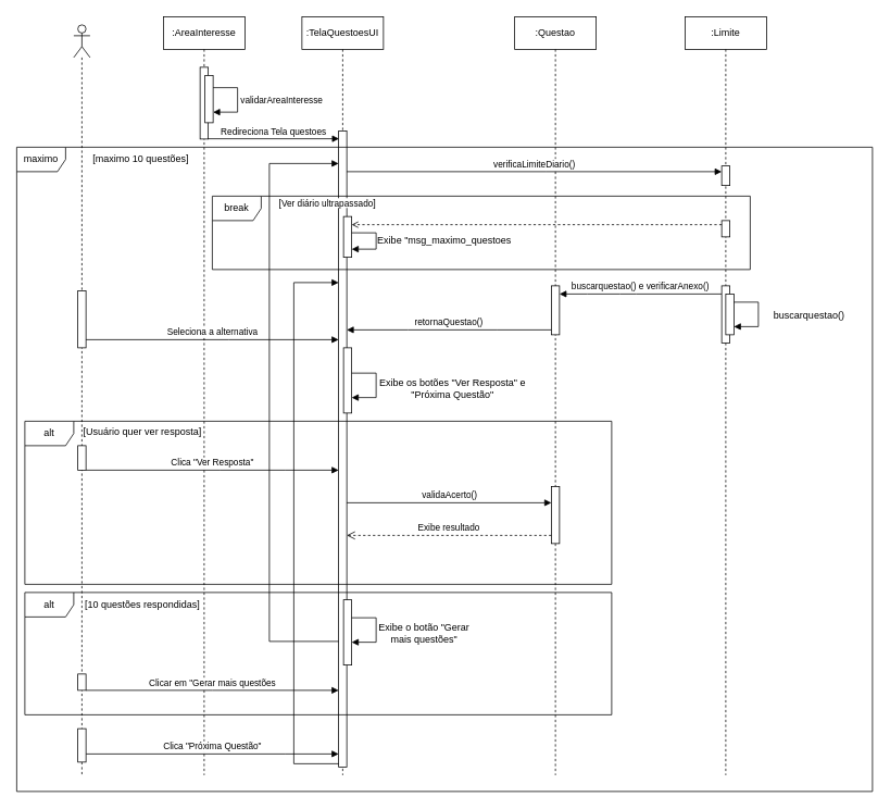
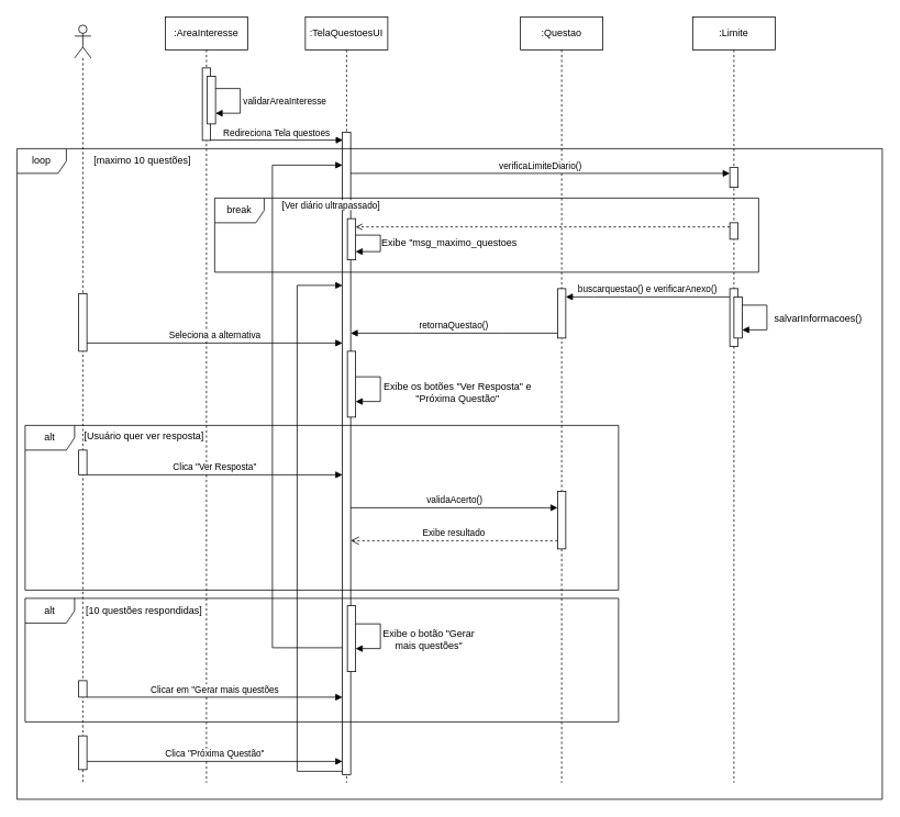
- <mxCell id="35" value="maximo" style="shape=umlFrame;whiteSpace=wrap;html=1;pointerEvents=0;" vertex="1" parent="1"><mxGeometry x="20" y="180" width="1050" height="790" as="geometry" /></mxCell>
+ <mxCell id="35" value="loop" style="shape=umlFrame;whiteSpace=wrap;html=1;pointerEvents=0;" vertex="1" parent="1"><mxGeometry x="20" y="180" width="1050" height="790" as="geometry" /></mxCell>
- <mxCell id="51" value="buscarquestao()" style="text;html=1;align=center;verticalAlign=middle;whiteSpace=wrap;rounded=0;" vertex="1" parent="1"><mxGeometry x="927" y="366" width="131" height="40" as="geometry" /></mxCell>
+ <mxCell id="51" value="salvarInformacoes()" style="text;html=1;align=center;verticalAlign=middle;whiteSpace=wrap;rounded=0;" vertex="1" parent="1"><mxGeometry x="927" y="366" width="131" height="40" as="geometry" /></mxCell>
